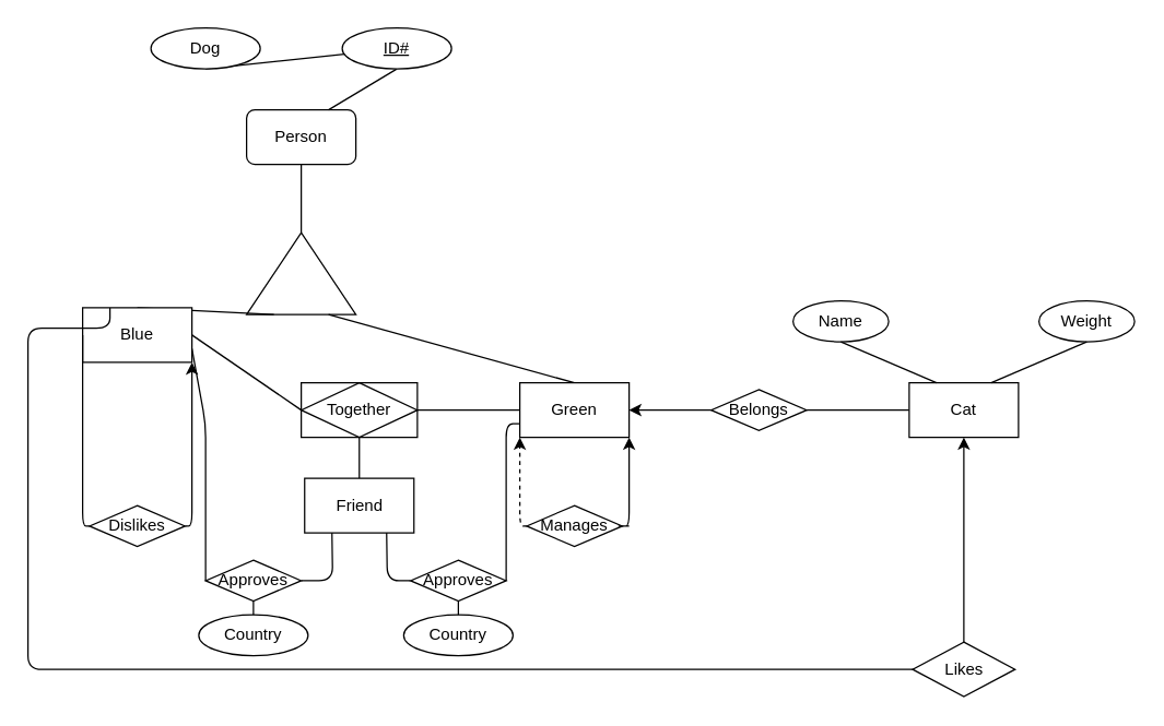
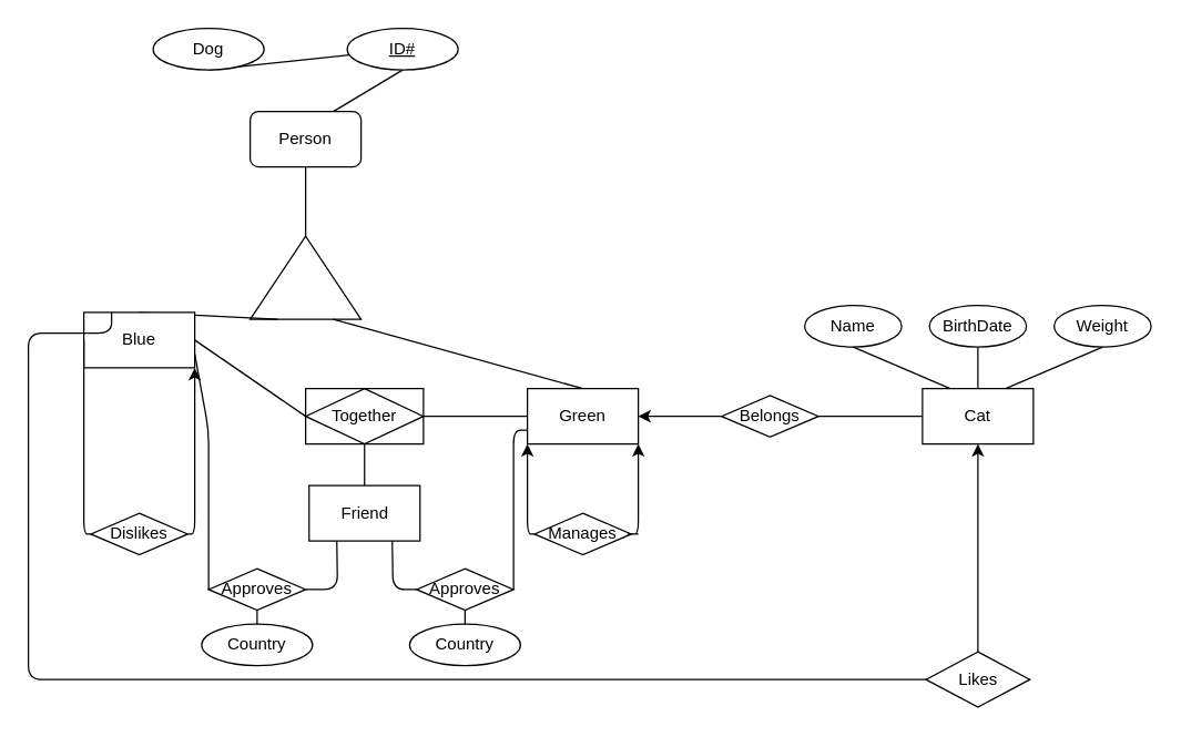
+ <mxCell id="43" value="BirthDate" style="ellipse;whiteSpace=wrap;html=1;" vertex="1" parent="1"><mxGeometry x="670" y="220" width="70" height="30" as="geometry" /></mxCell>
+ <mxCell id="46" value="" style="endArrow=none;html=1;entryX=0.5;entryY=1;entryDx=0;entryDy=0;exitX=0.5;exitY=0;exitDx=0;exitDy=0;" edge="1" parent="1" source="25" target="43"><mxGeometry width="50" height="50" relative="1" as="geometry"><mxPoint x="450" y="330" as="sourcePoint" /><mxPoint x="500" y="280" as="targetPoint" /></mxGeometry></mxCell>
- <mxCell id="22" value="" style="endArrow=classic;html=1;exitX=0;exitY=0.5;exitDx=0;exitDy=0;entryX=0;entryY=1;entryDx=0;entryDy=0;dashed=1;" edge="1" parent="1" source="21" target="12"><mxGeometry width="50" height="50" relative="1" as="geometry"><mxPoint x="380" y="240" as="sourcePoint" /><mxPoint x="430" y="190" as="targetPoint" /><Array as="points"><mxPoint x="380" y="385" /></Array></mxGeometry></mxCell>
+ <mxCell id="22" value="" style="endArrow=classic;html=1;exitX=0;exitY=0.5;exitDx=0;exitDy=0;entryX=0;entryY=1;entryDx=0;entryDy=0;" edge="1" parent="1" source="21" target="12"><mxGeometry width="50" height="50" relative="1" as="geometry"><mxPoint x="380" y="240" as="sourcePoint" /><mxPoint x="430" y="190" as="targetPoint" /><Array as="points"><mxPoint x="380" y="385" /></Array></mxGeometry></mxCell>
